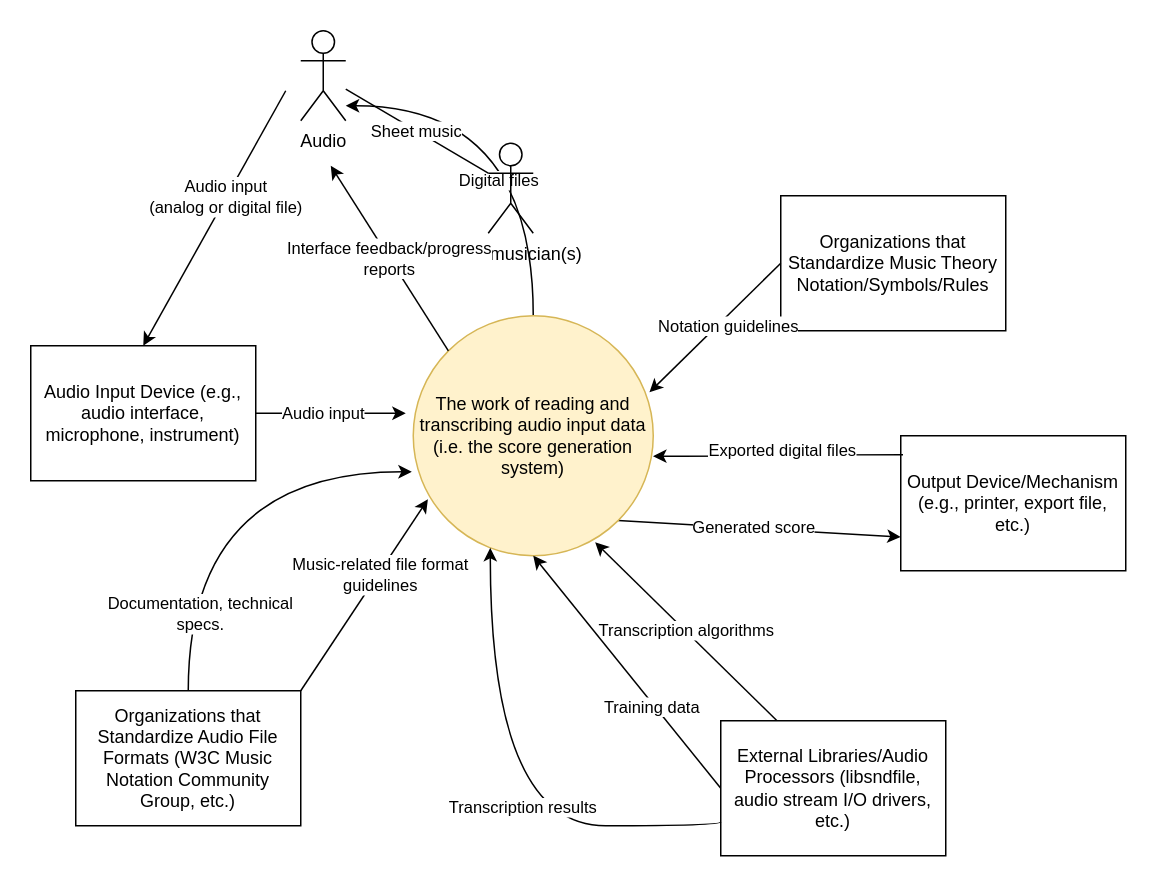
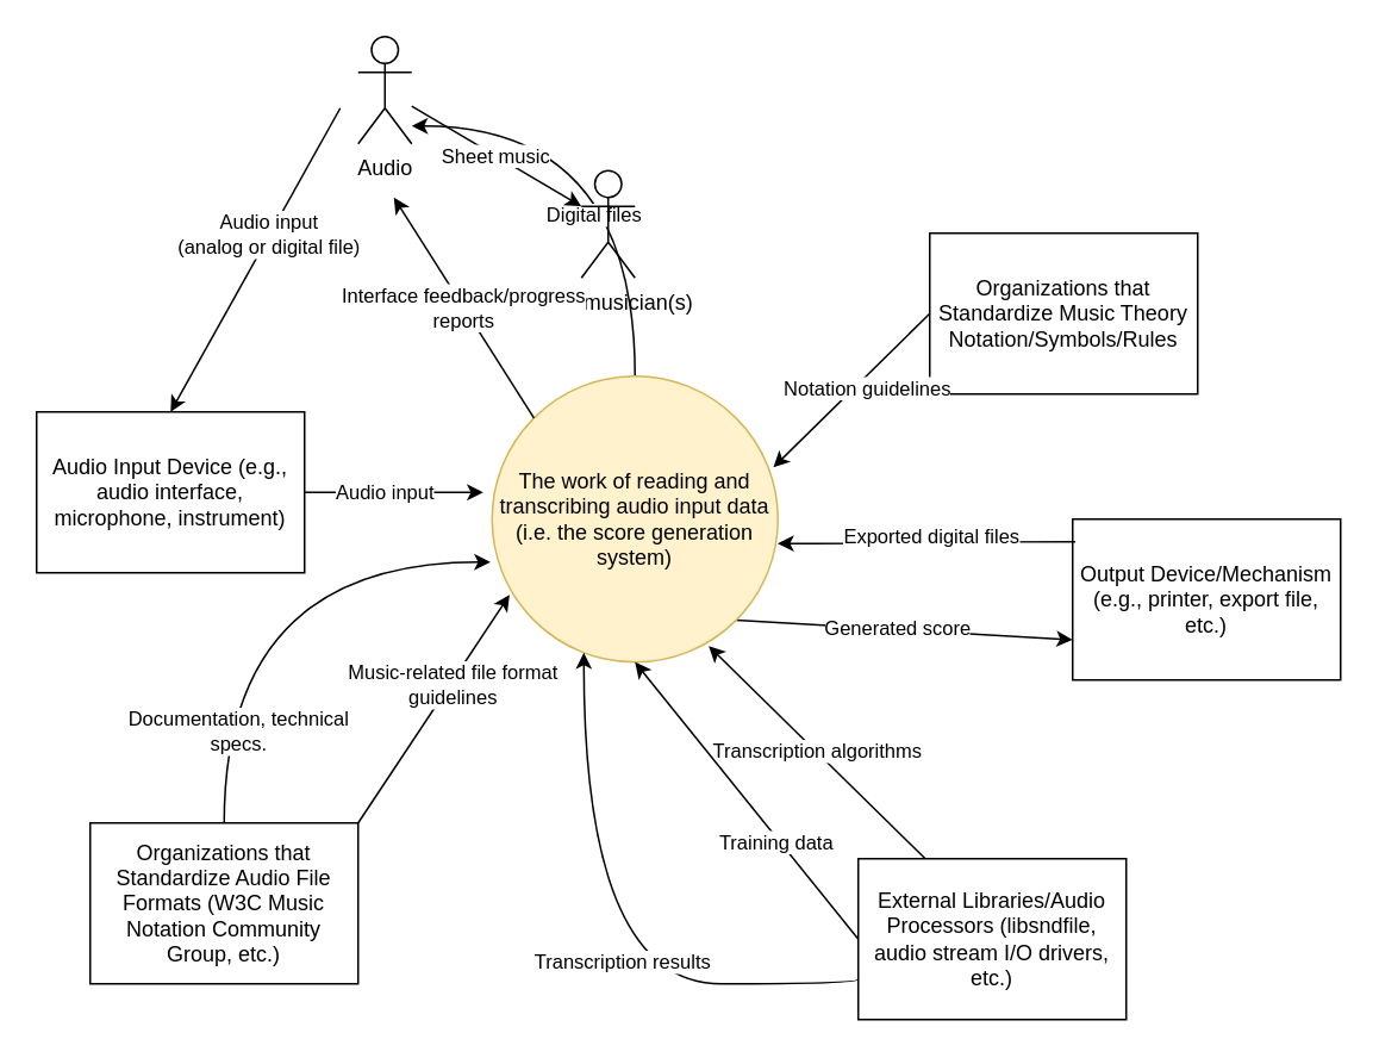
- <mxCell id="23" value="Sheet music" style="rounded=0;orthogonalLoop=1;jettySize=auto;html=1;entryX=0;entryY=0.333;entryDx=0;entryDy=0;entryPerimeter=0;endArrow=none;" edge="1" parent="1" source="7" target="8"><mxGeometry relative="1" as="geometry" /></mxCell>
+ <mxCell id="23" value="Sheet music" style="rounded=0;orthogonalLoop=1;jettySize=auto;html=1;entryX=0;entryY=0.333;entryDx=0;entryDy=0;entryPerimeter=0;" edge="1" parent="1" source="7" target="8"><mxGeometry relative="1" as="geometry" /></mxCell>
